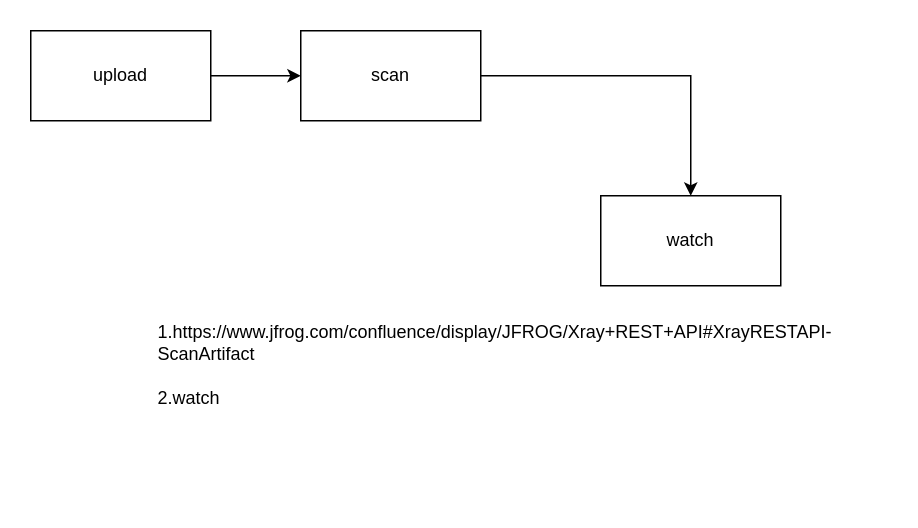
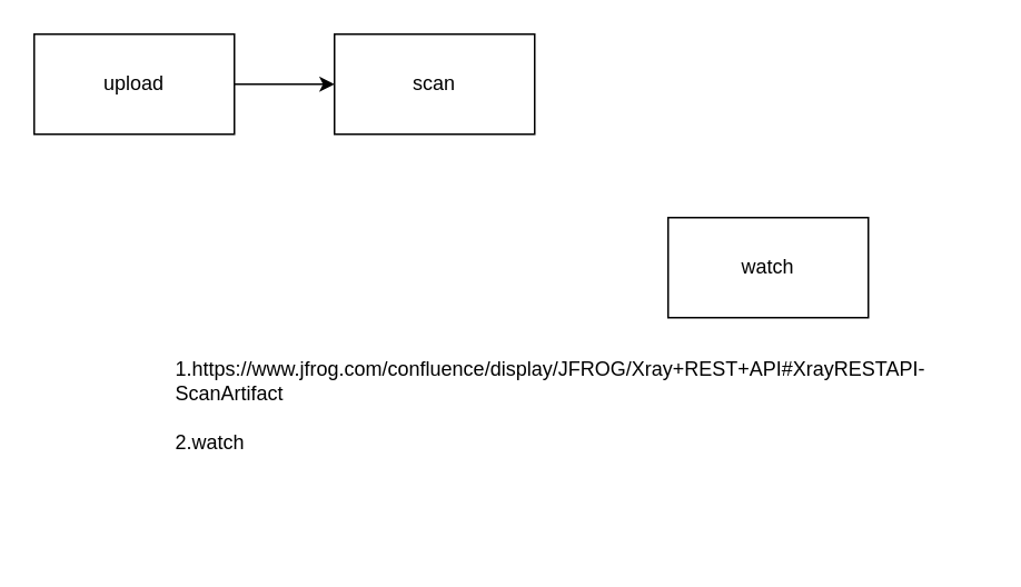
- <mxCell id="4" value="" style="edgeStyle=orthogonalEdgeStyle;rounded=0;orthogonalLoop=1;jettySize=auto;html=1;" edge="1" parent="1" source="5" target="6"><mxGeometry relative="1" as="geometry" /></mxCell>
